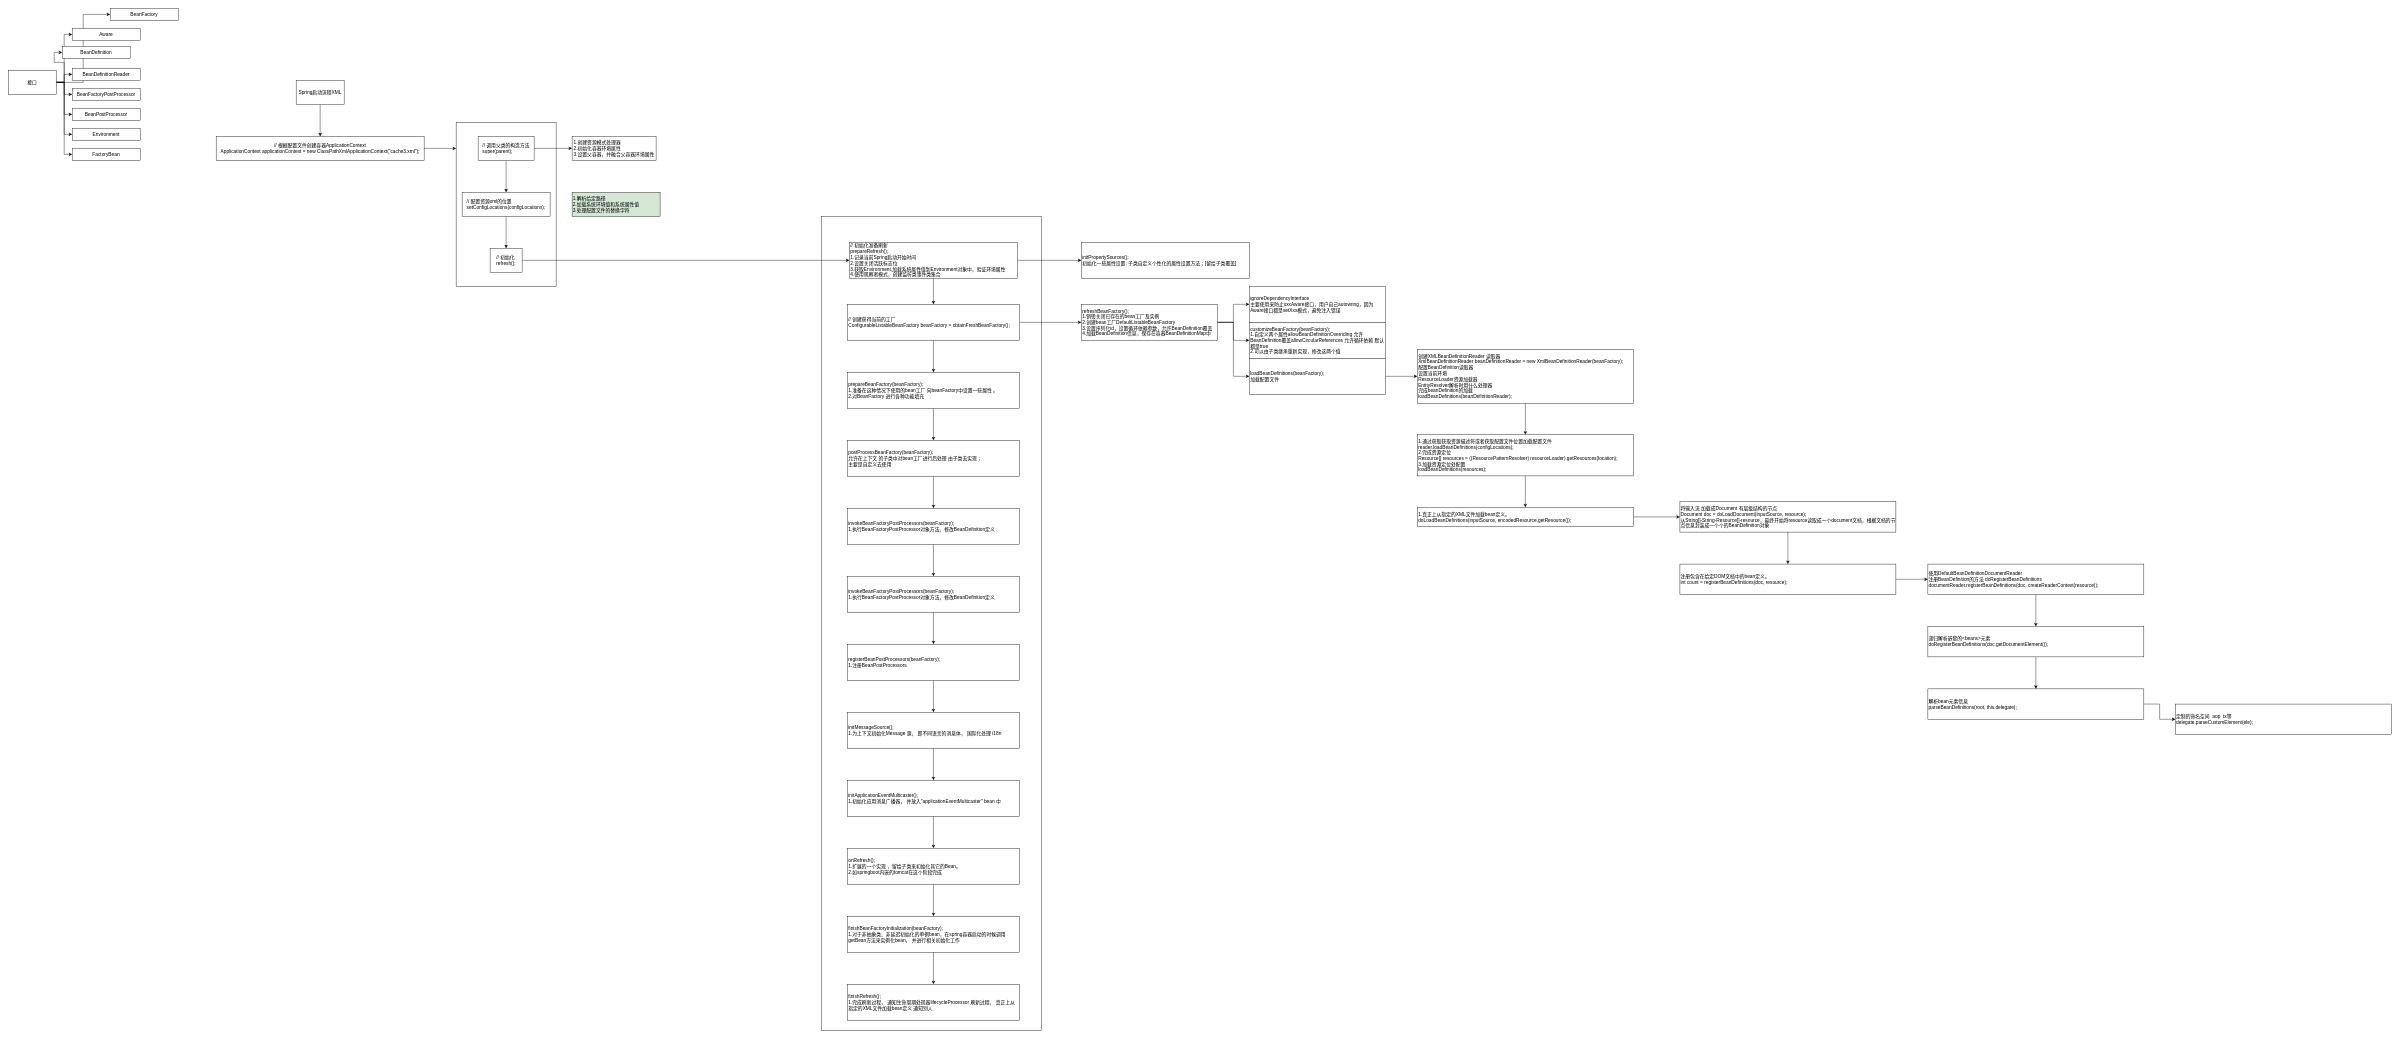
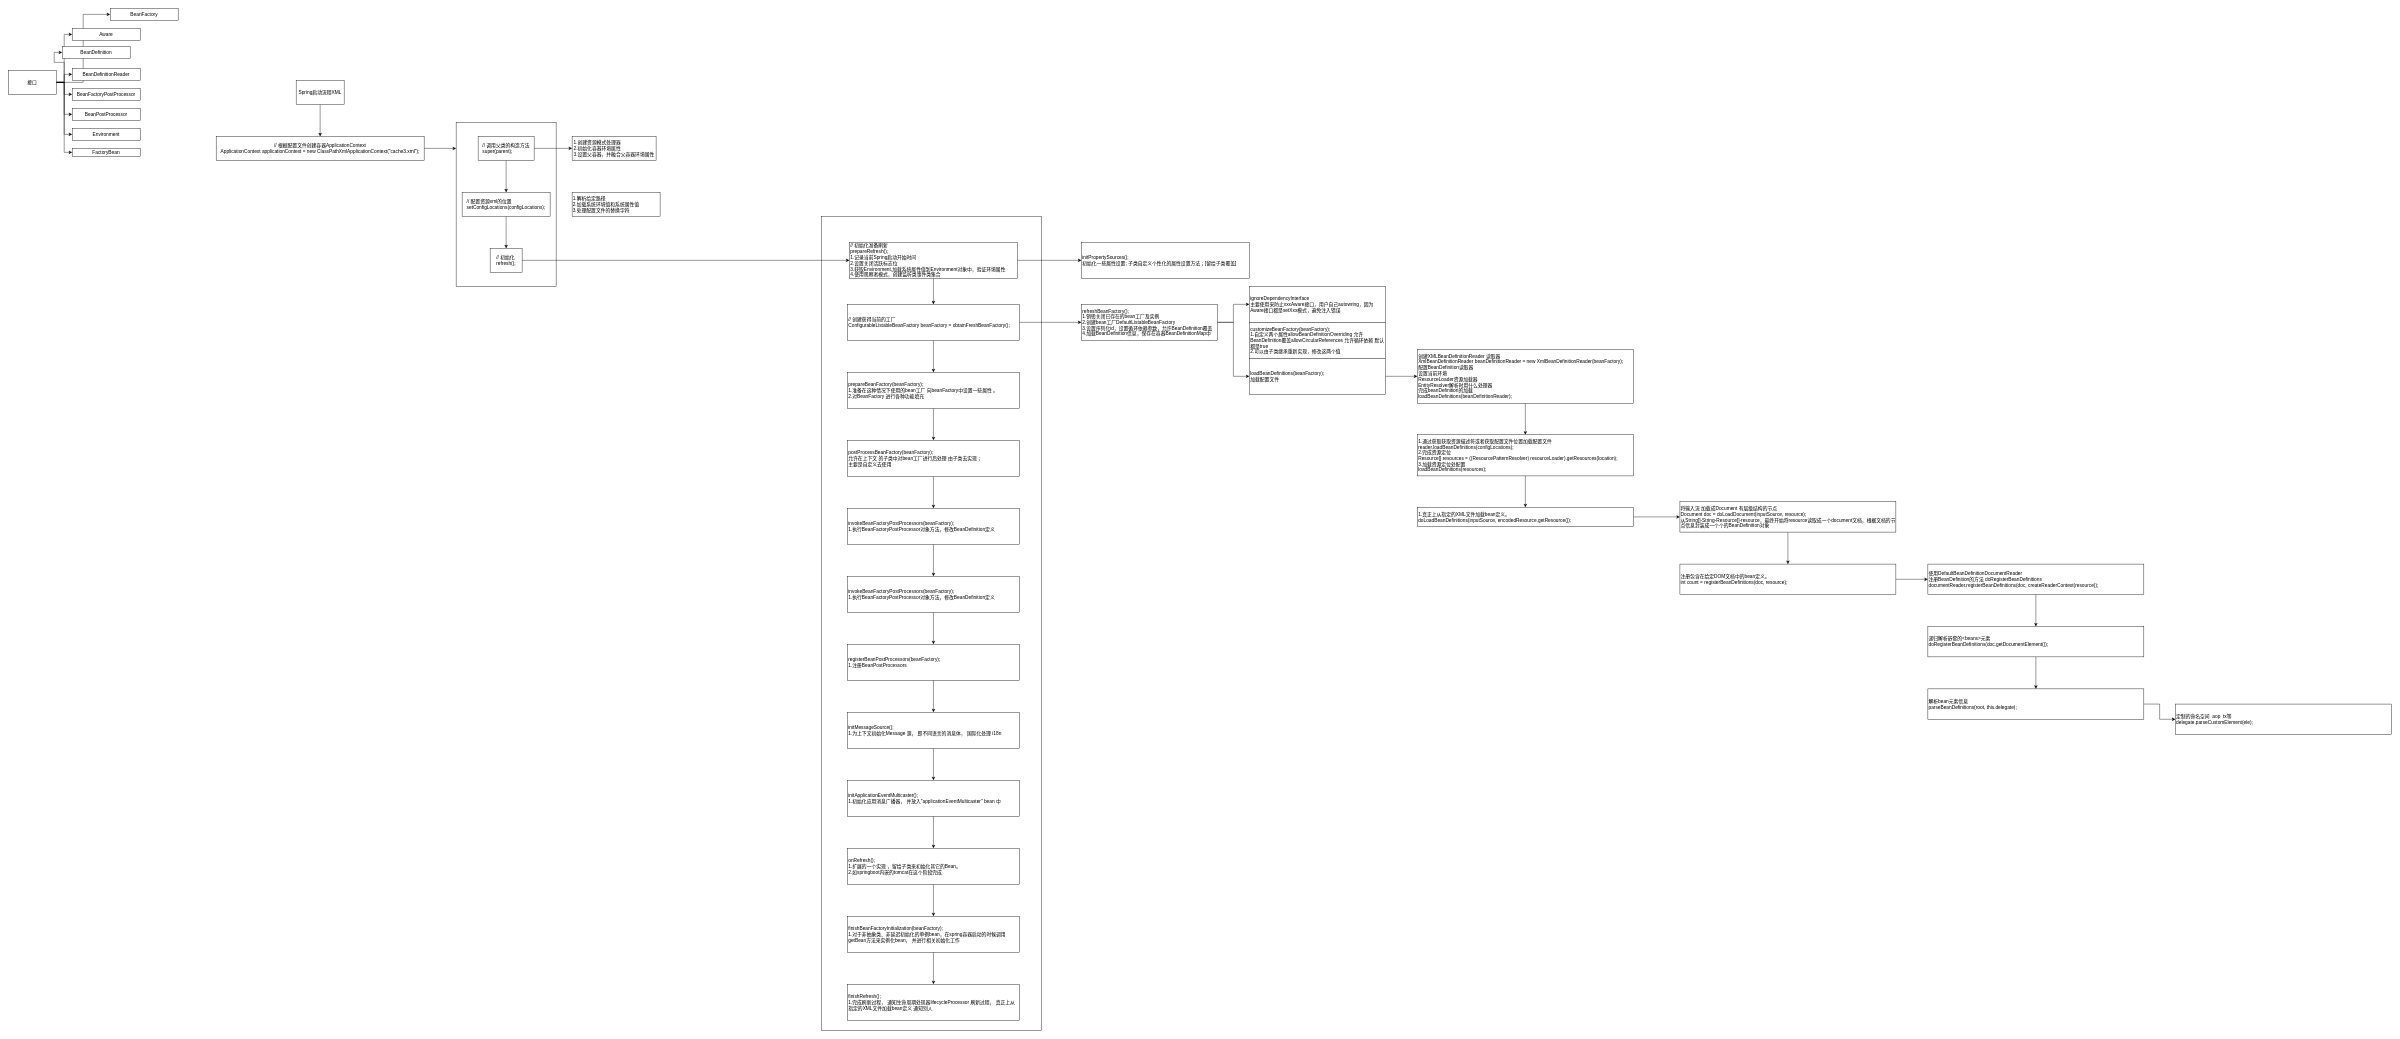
- <mxCell id="64" value="FactoryBean" style="rounded=0;whiteSpace=wrap;html=1;" parent="1" vertex="1"><mxGeometry x="180" y="370" width="170" height="30" as="geometry" /></mxCell>
+ <mxCell id="64" value="FactoryBean" style="rounded=0;whiteSpace=wrap;html=1;" parent="1" vertex="1"><mxGeometry x="180" y="370" width="170" height="20" as="geometry" /></mxCell>
- <mxCell id="14" value="&lt;div&gt;&lt;span style=&quot;white-space: nowrap&quot;&gt;1.解析给定路径&lt;/span&gt;&lt;/div&gt;&lt;div&gt;&lt;span style=&quot;white-space: nowrap&quot;&gt;2.加载系统环境值和系统属性值&lt;/span&gt;&lt;/div&gt;&lt;div&gt;&lt;span style=&quot;white-space: nowrap&quot;&gt;3.处理配置文件的替换字符&lt;/span&gt;&lt;/div&gt;" style="rounded=0;whiteSpace=wrap;html=1;align=left;fillColor=#d5e8d4;" parent="1" vertex="1"><mxGeometry x="1430" y="480" width="220" height="60" as="geometry" /></mxCell>
+ <mxCell id="14" value="&lt;div&gt;&lt;span style=&quot;white-space: nowrap&quot;&gt;1.解析给定路径&lt;/span&gt;&lt;/div&gt;&lt;div&gt;&lt;span style=&quot;white-space: nowrap&quot;&gt;2.加载系统环境值和系统属性值&lt;/span&gt;&lt;/div&gt;&lt;div&gt;&lt;span style=&quot;white-space: nowrap&quot;&gt;3.处理配置文件的替换字符&lt;/span&gt;&lt;/div&gt;" style="rounded=0;whiteSpace=wrap;html=1;align=left;" parent="1" vertex="1"><mxGeometry x="1430" y="480" width="220" height="60" as="geometry" /></mxCell>
- <mxCell id="44" style="edgeStyle=orthogonalEdgeStyle;rounded=0;orthogonalLoop=1;jettySize=auto;html=1;exitX=1;exitY=0.5;exitDx=0;exitDy=0;entryX=0;entryY=0.5;entryDx=0;entryDy=0;" parent="1" source="46" target="65" edge="1"><mxGeometry relative="1" as="geometry" /></mxCell>
